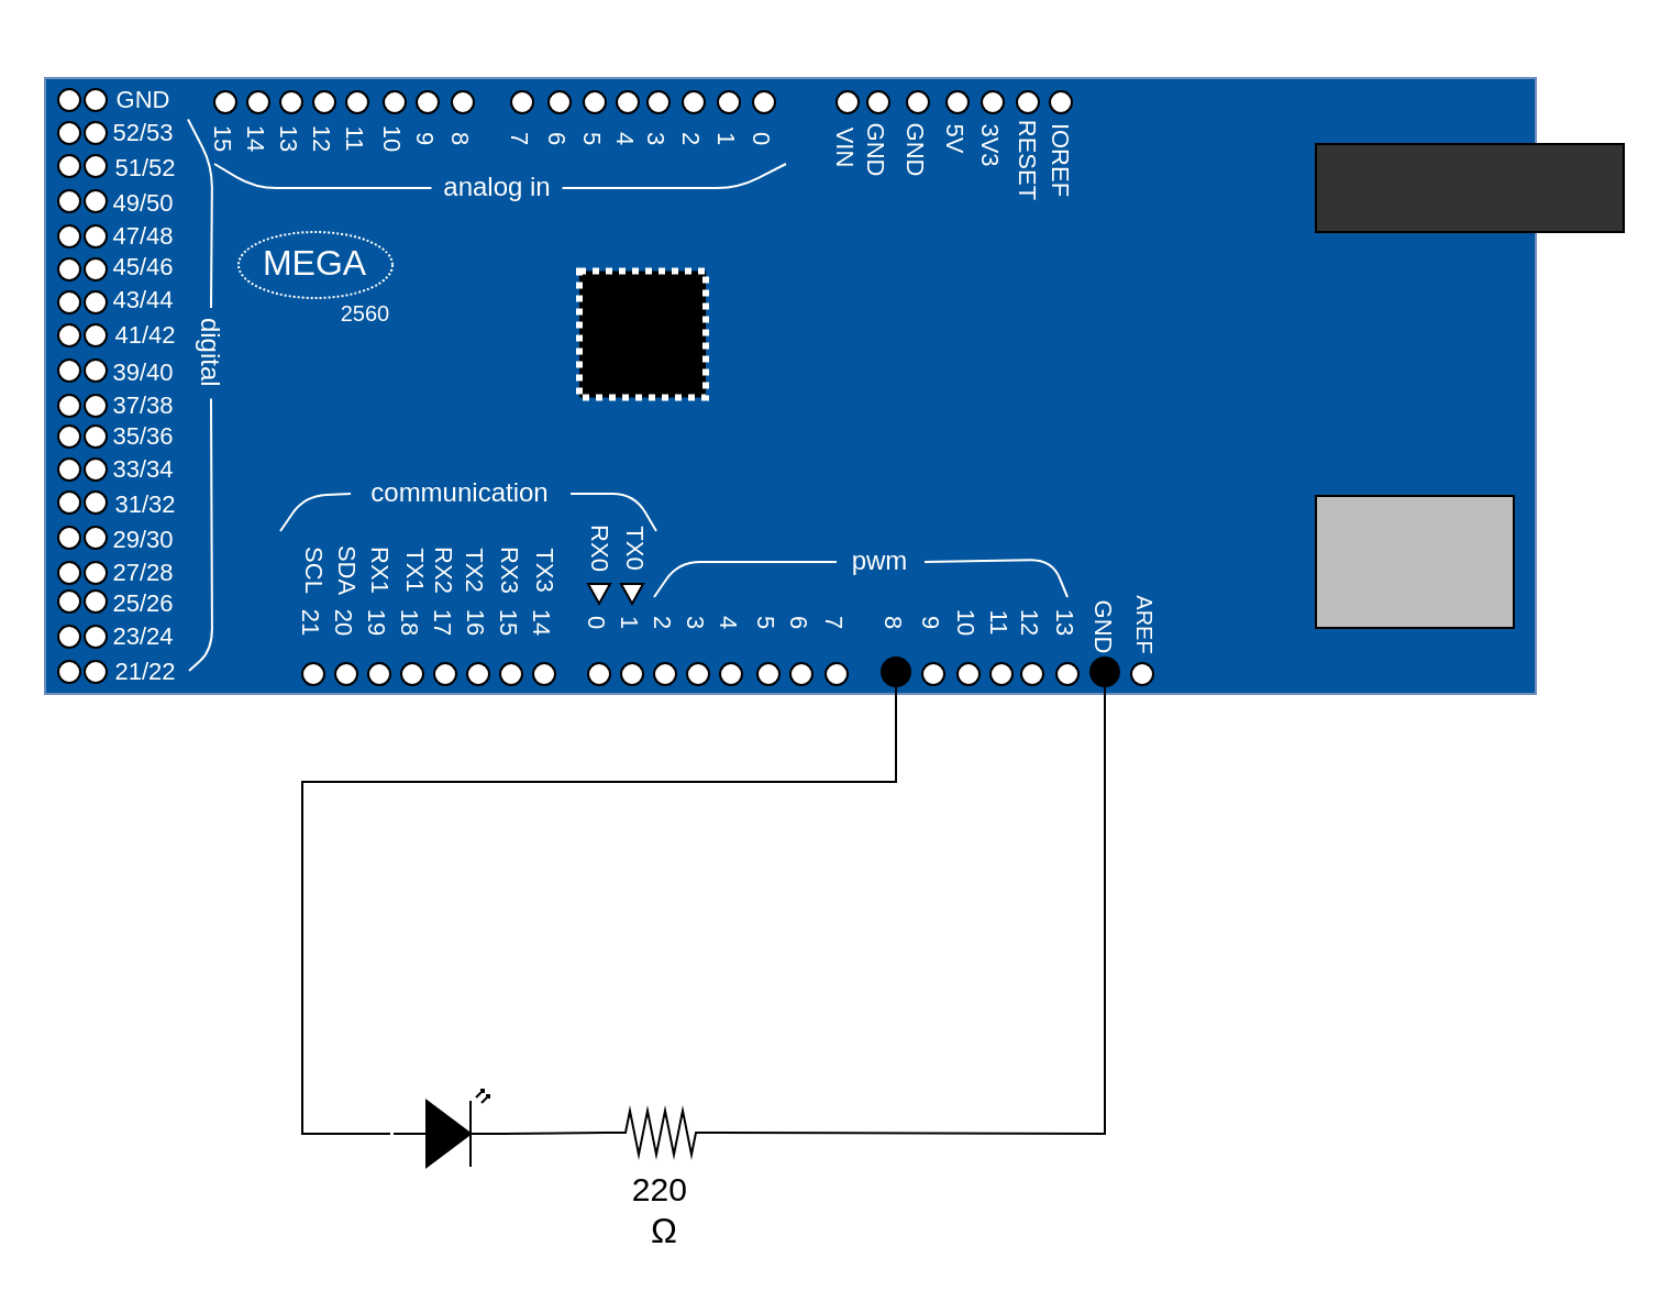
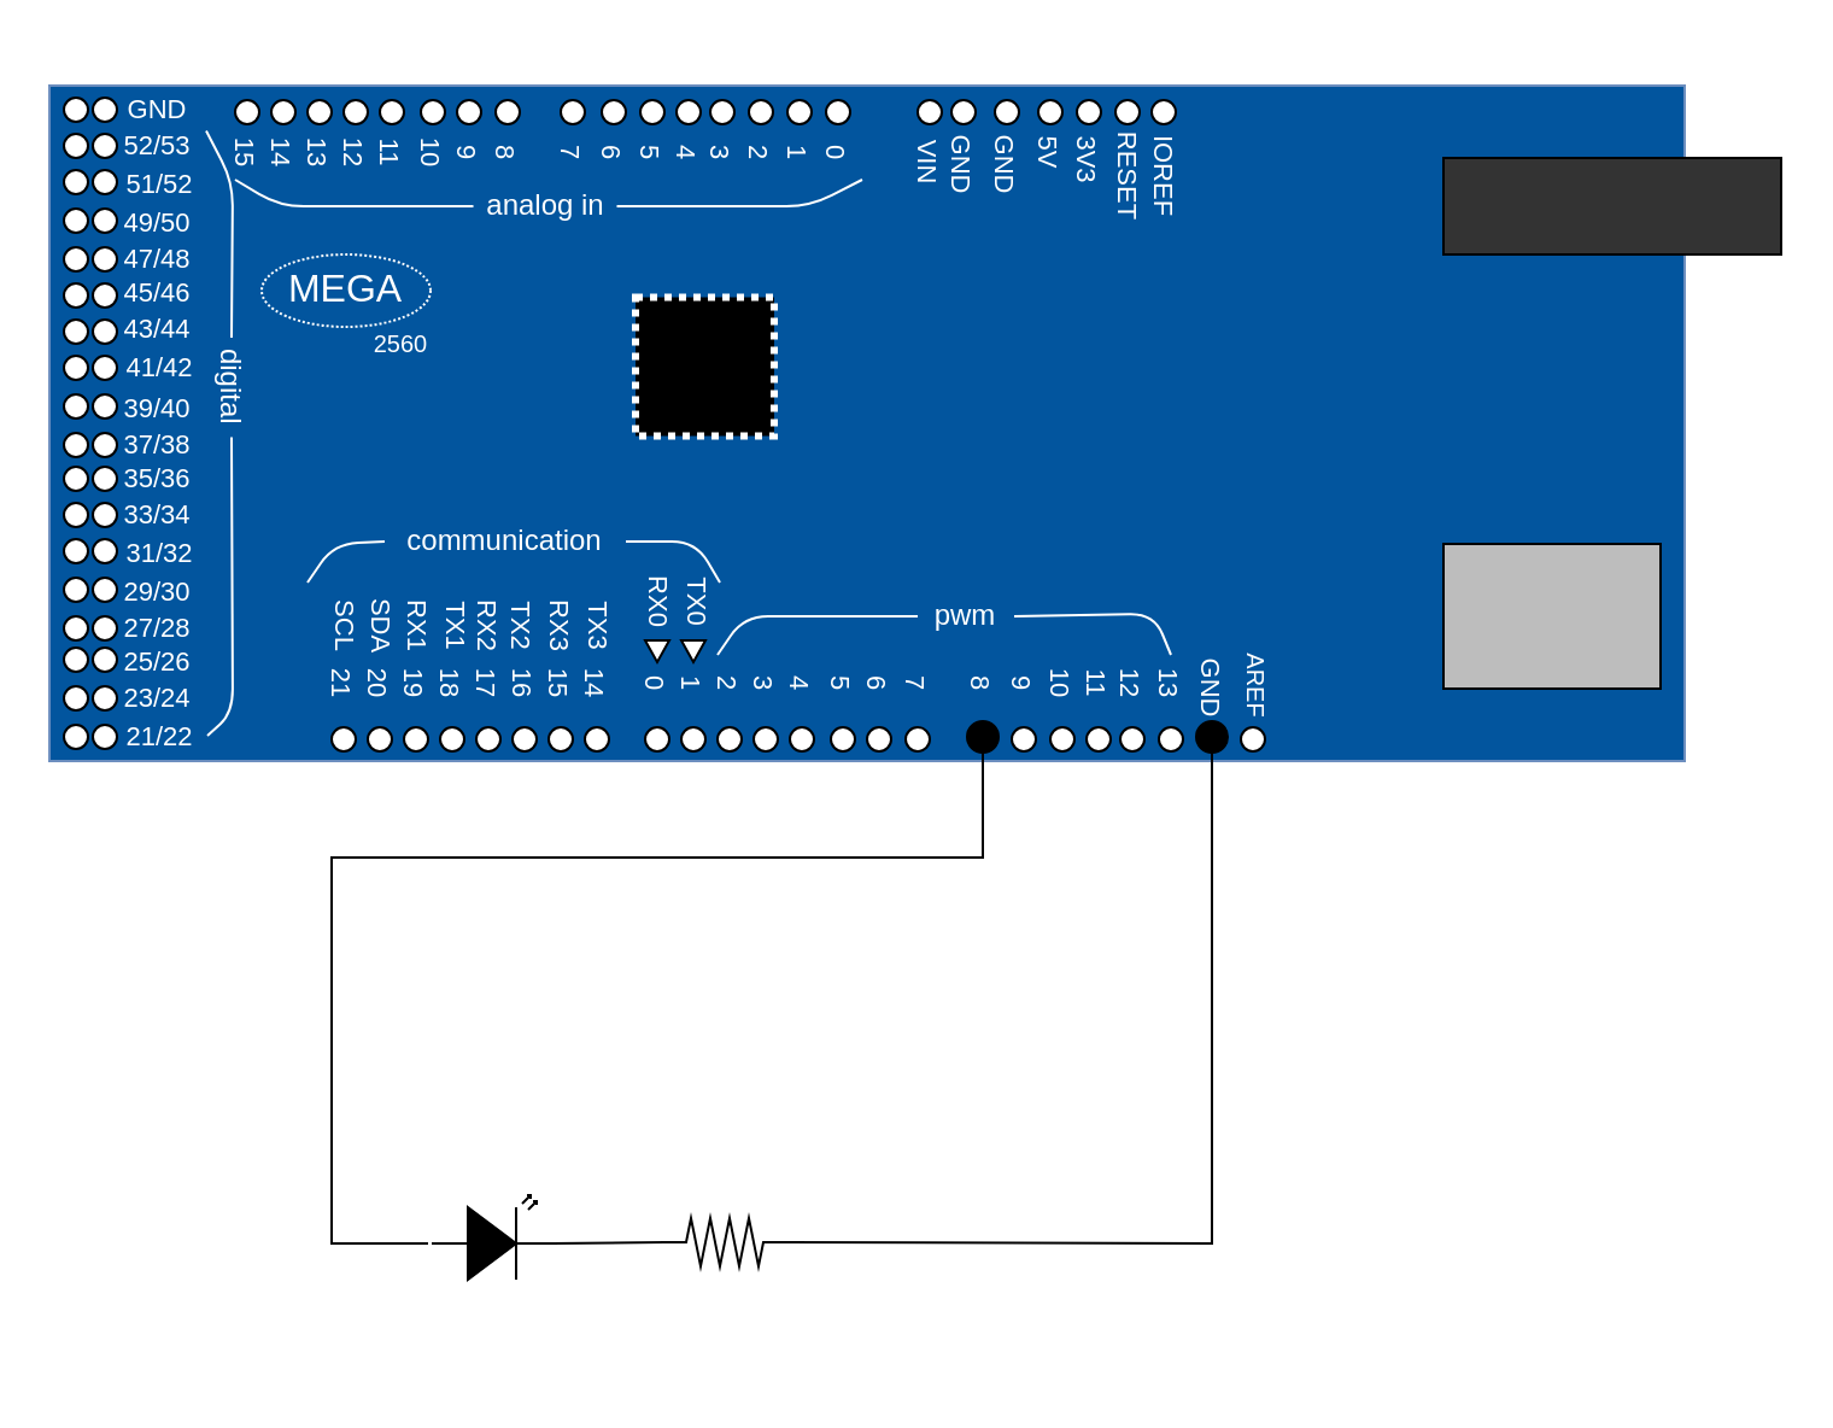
- <mxCell id="187" value="220&amp;nbsp;&lt;br&gt;&lt;span style=&quot;font-size: medium&quot;&gt;Ω&lt;/span&gt;" style="text;html=1;strokeColor=none;fillColor=none;align=center;verticalAlign=middle;whiteSpace=wrap;rounded=0;dashed=1;dashPattern=1 1;fontSize=15;fontColor=#000000;" parent="1" vertex="1"><mxGeometry x="282" y="530" width="40" height="40" as="geometry" /></mxCell>
